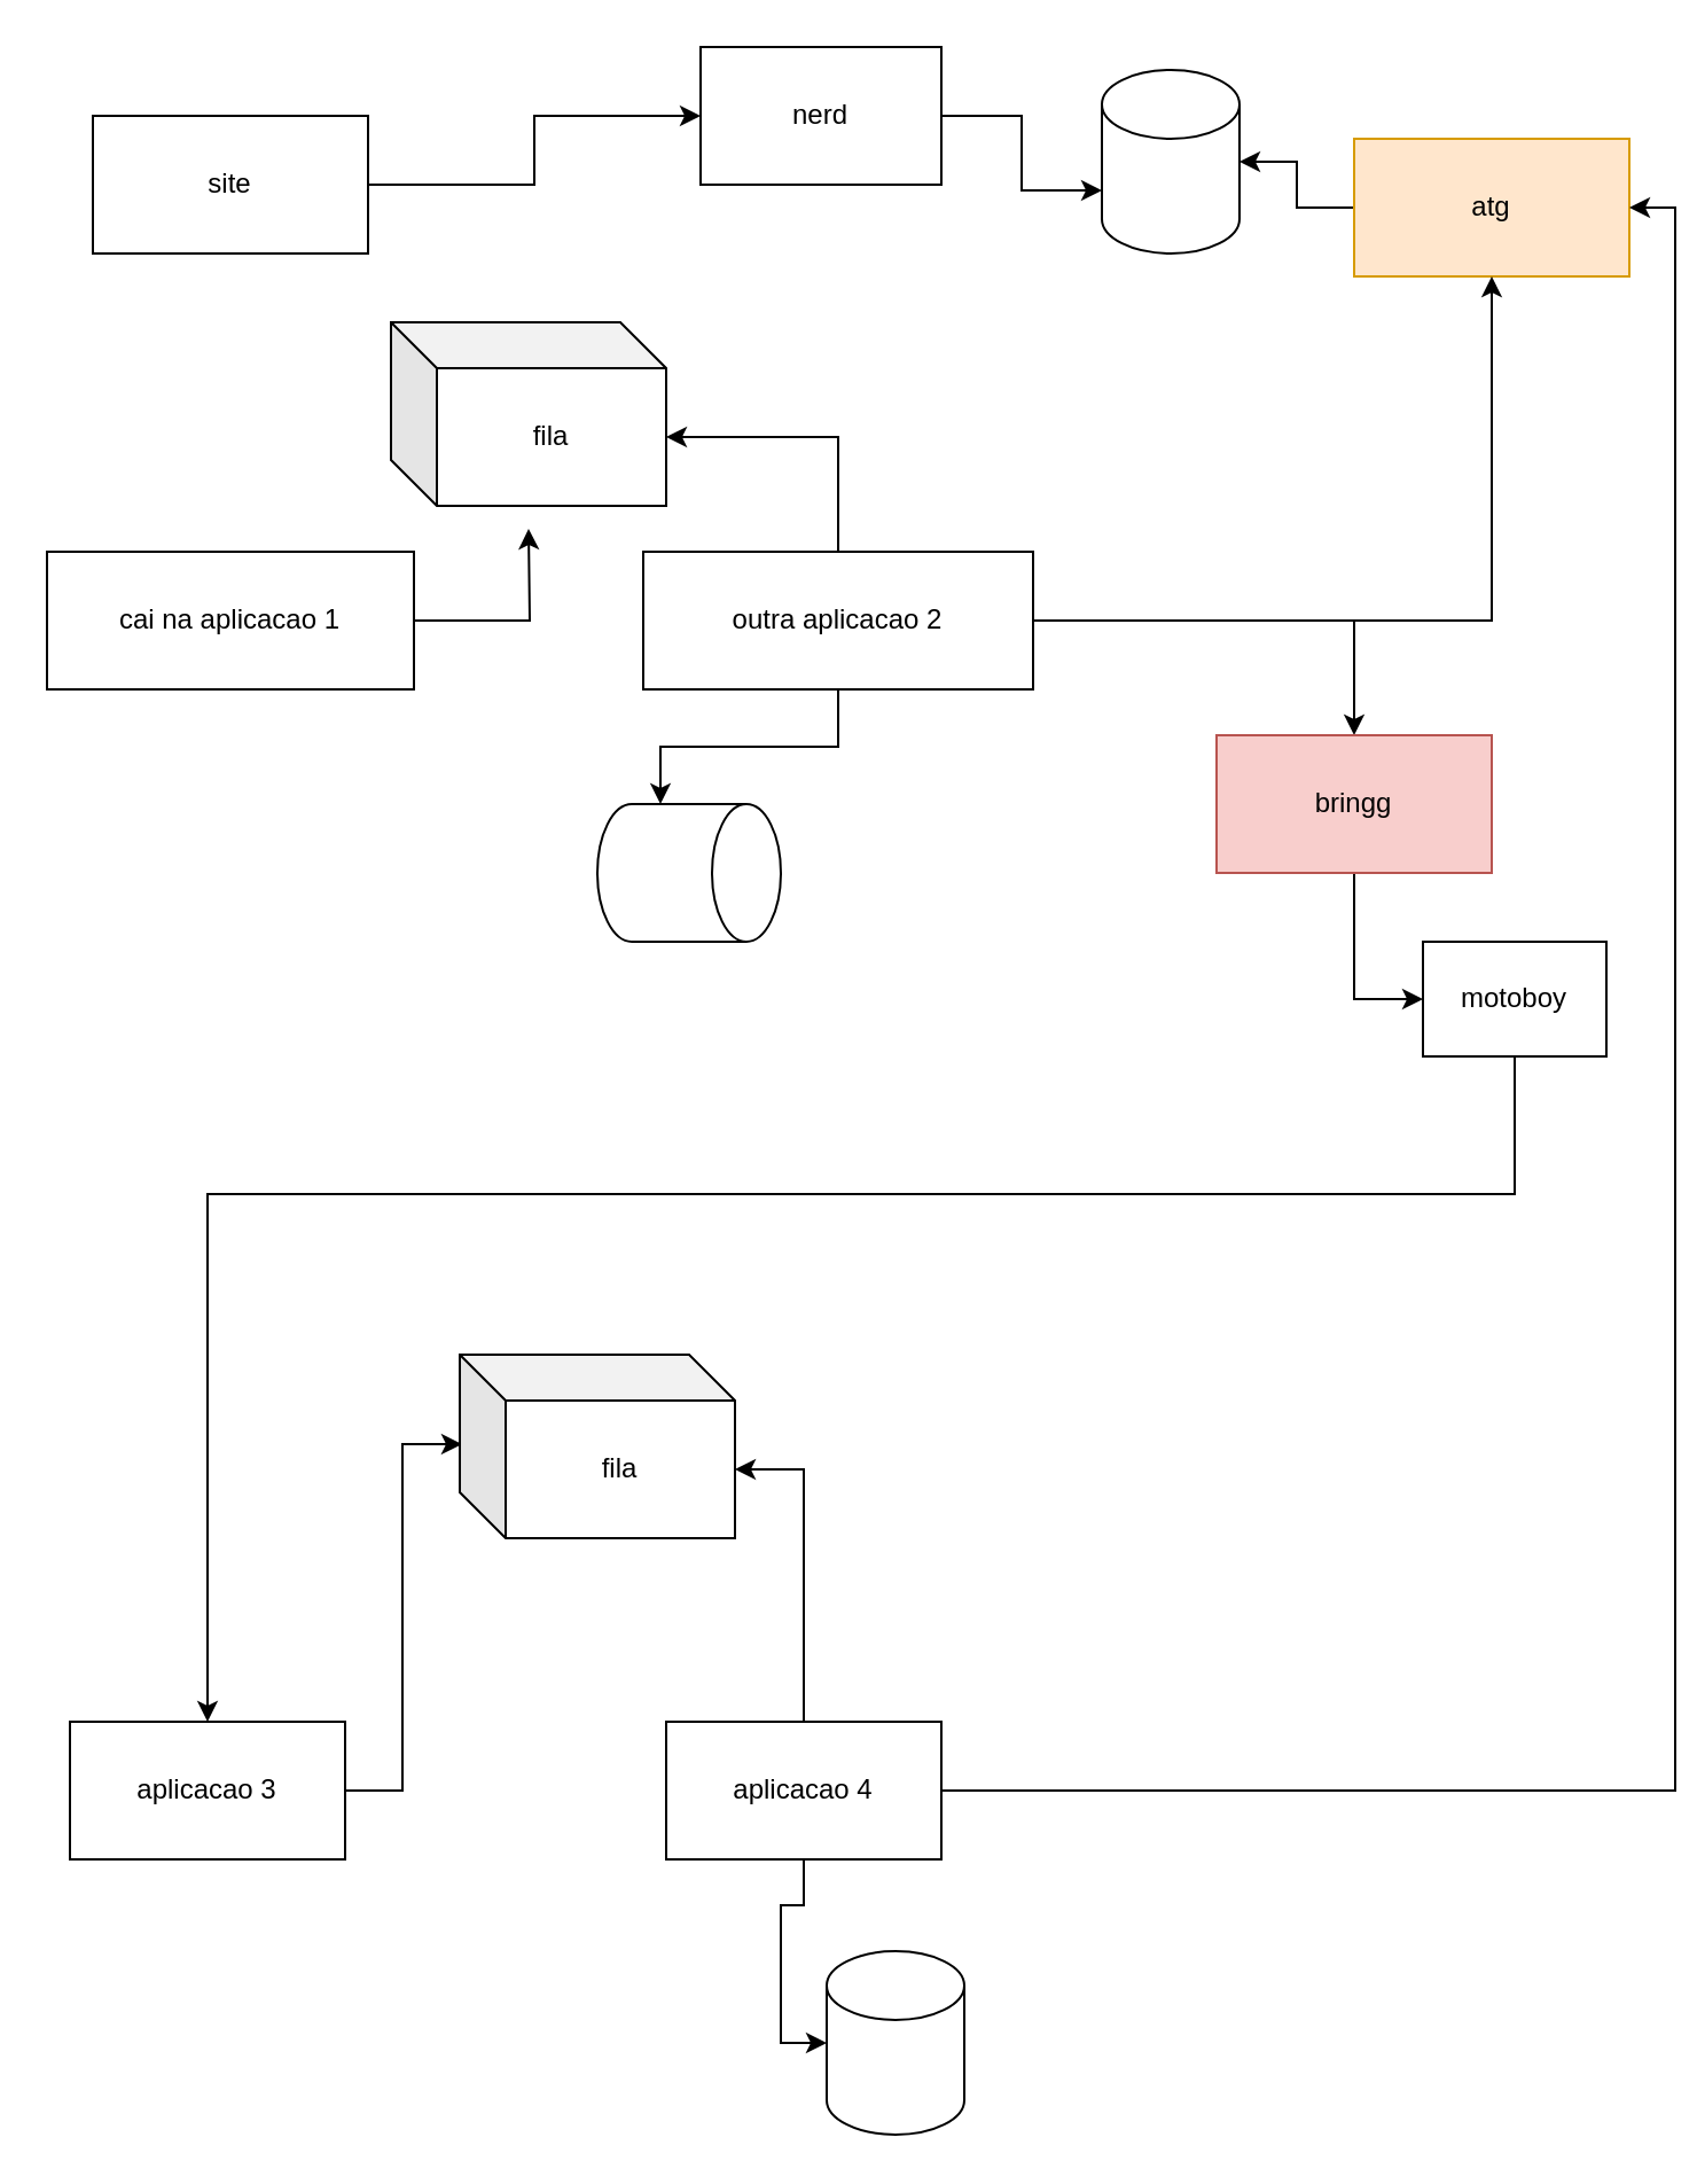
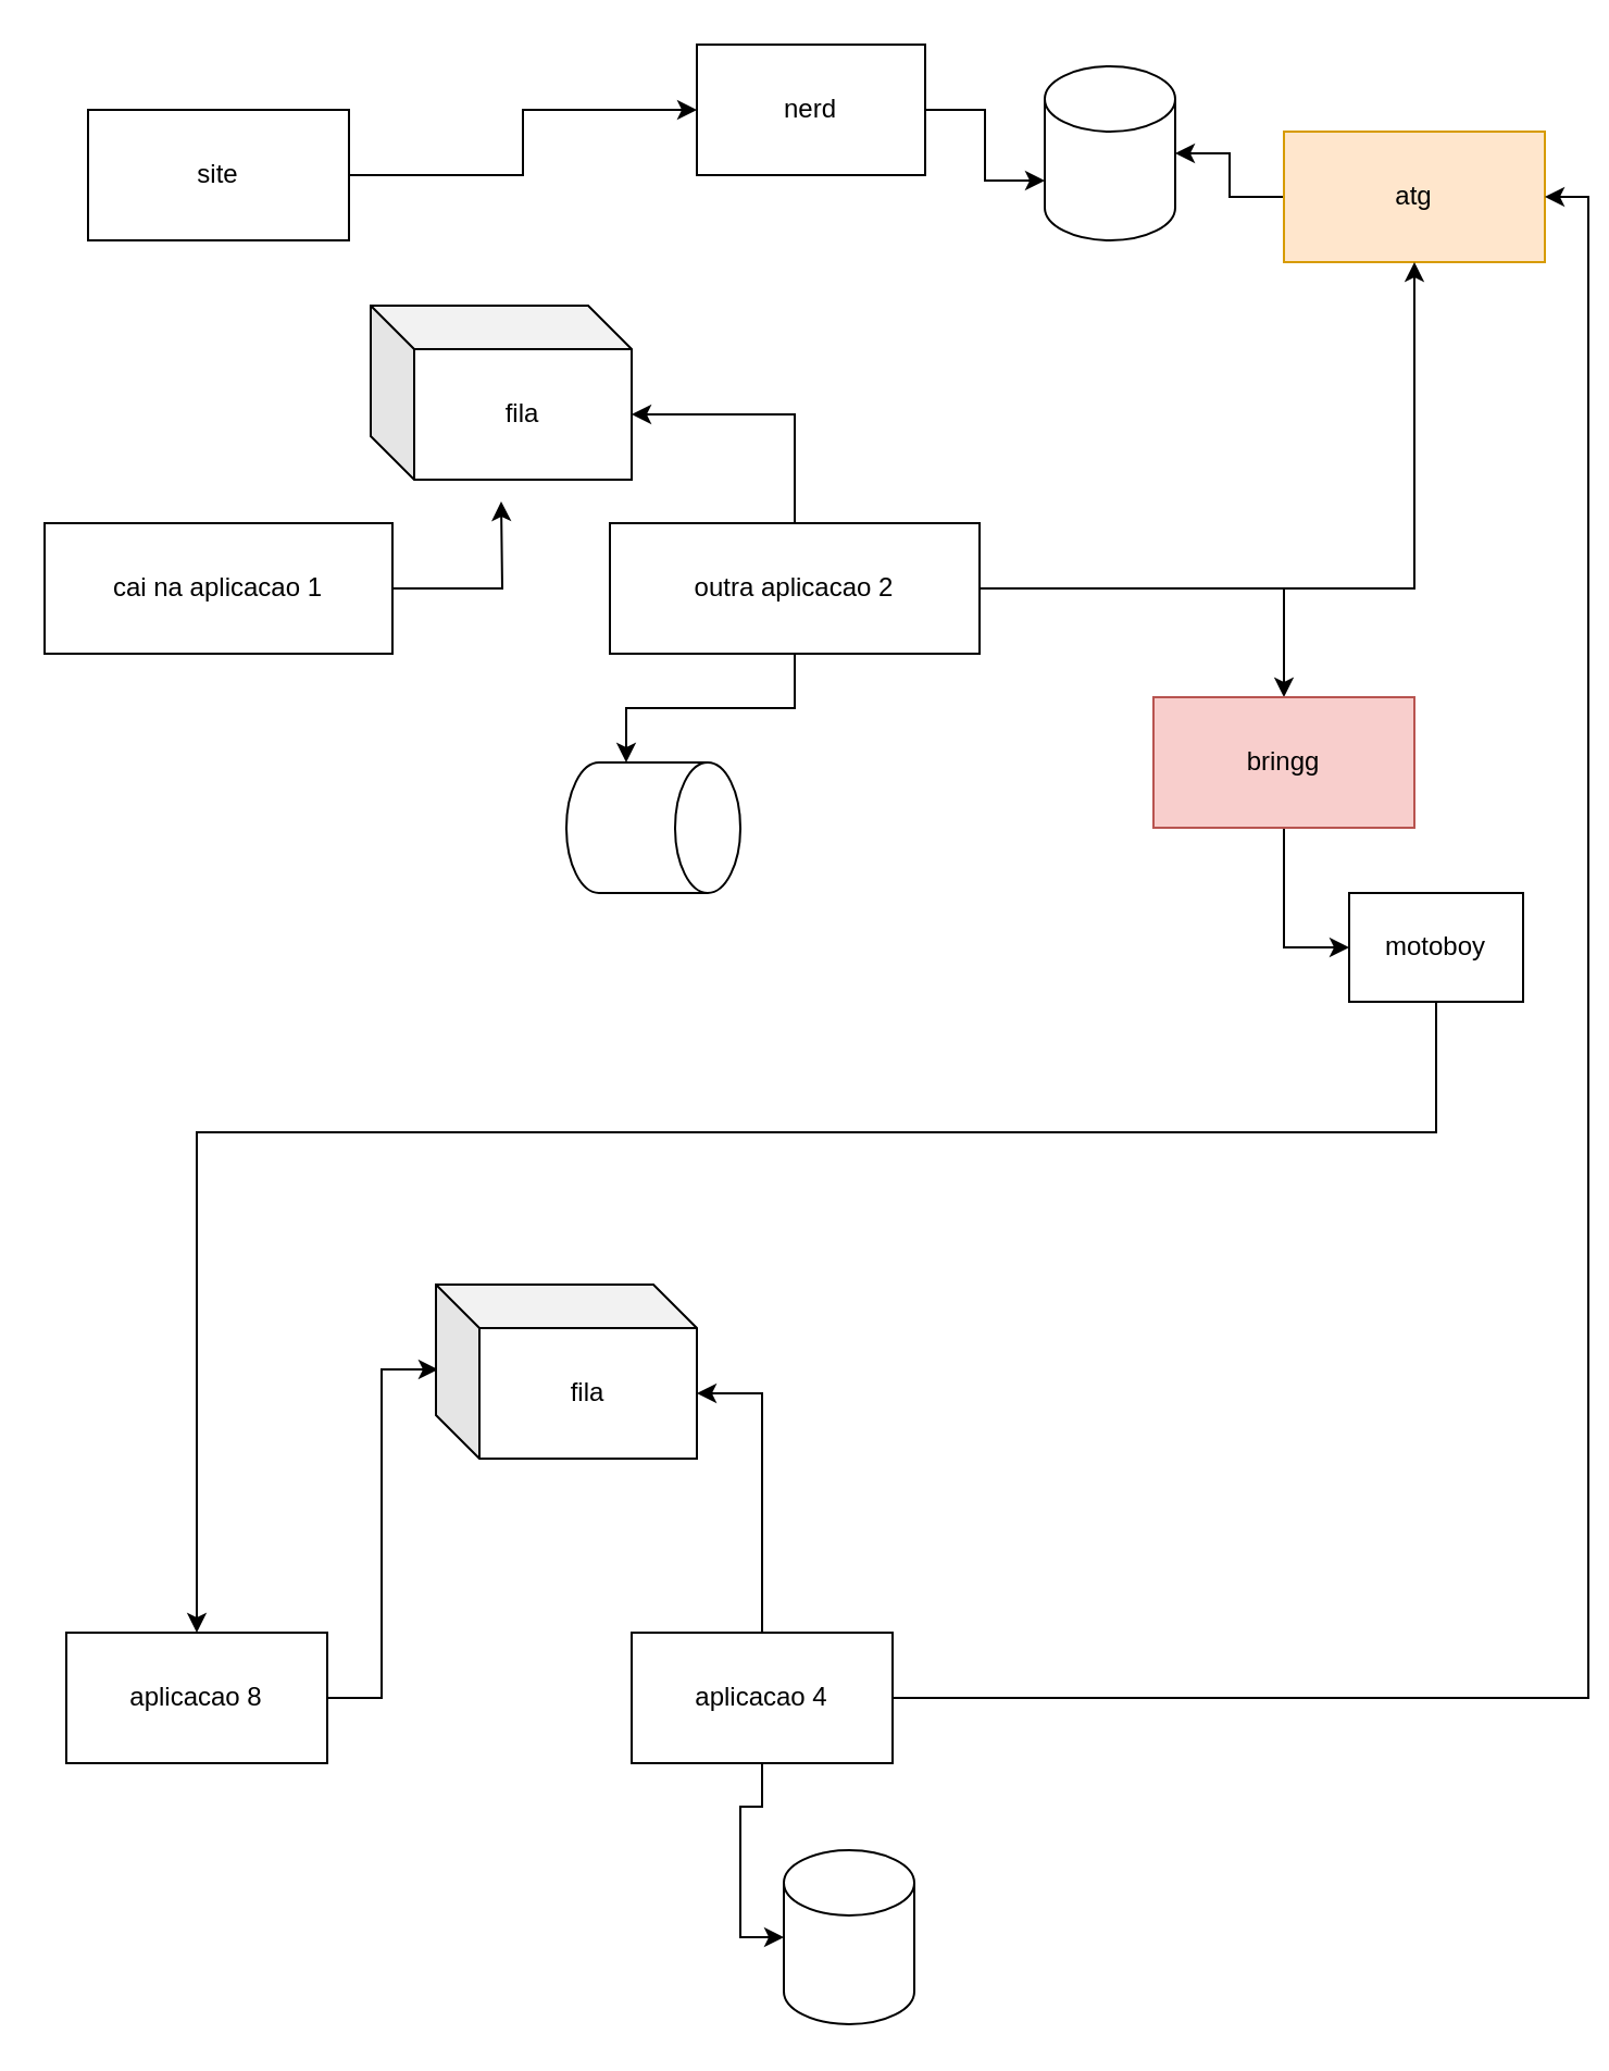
- <mxCell id="29" value="nerd" style="rounded=0;whiteSpace=wrap;html=1;" vertex="1" parent="1"><mxGeometry x="305" y="20" width="105" height="60" as="geometry" /></mxCell>
+ <mxCell id="29" value="nerd" style="rounded=0;whiteSpace=wrap;html=1;" vertex="1" parent="1"><mxGeometry x="320" y="20" width="105" height="60" as="geometry" /></mxCell>
- <mxCell id="20" value="aplicacao 3" style="rounded=0;whiteSpace=wrap;html=1;" vertex="1" parent="1"><mxGeometry x="30" y="750" width="120" height="60" as="geometry" /></mxCell>
+ <mxCell id="20" value="aplicacao 8" style="rounded=0;whiteSpace=wrap;html=1;" vertex="1" parent="1"><mxGeometry x="30" y="750" width="120" height="60" as="geometry" /></mxCell>
